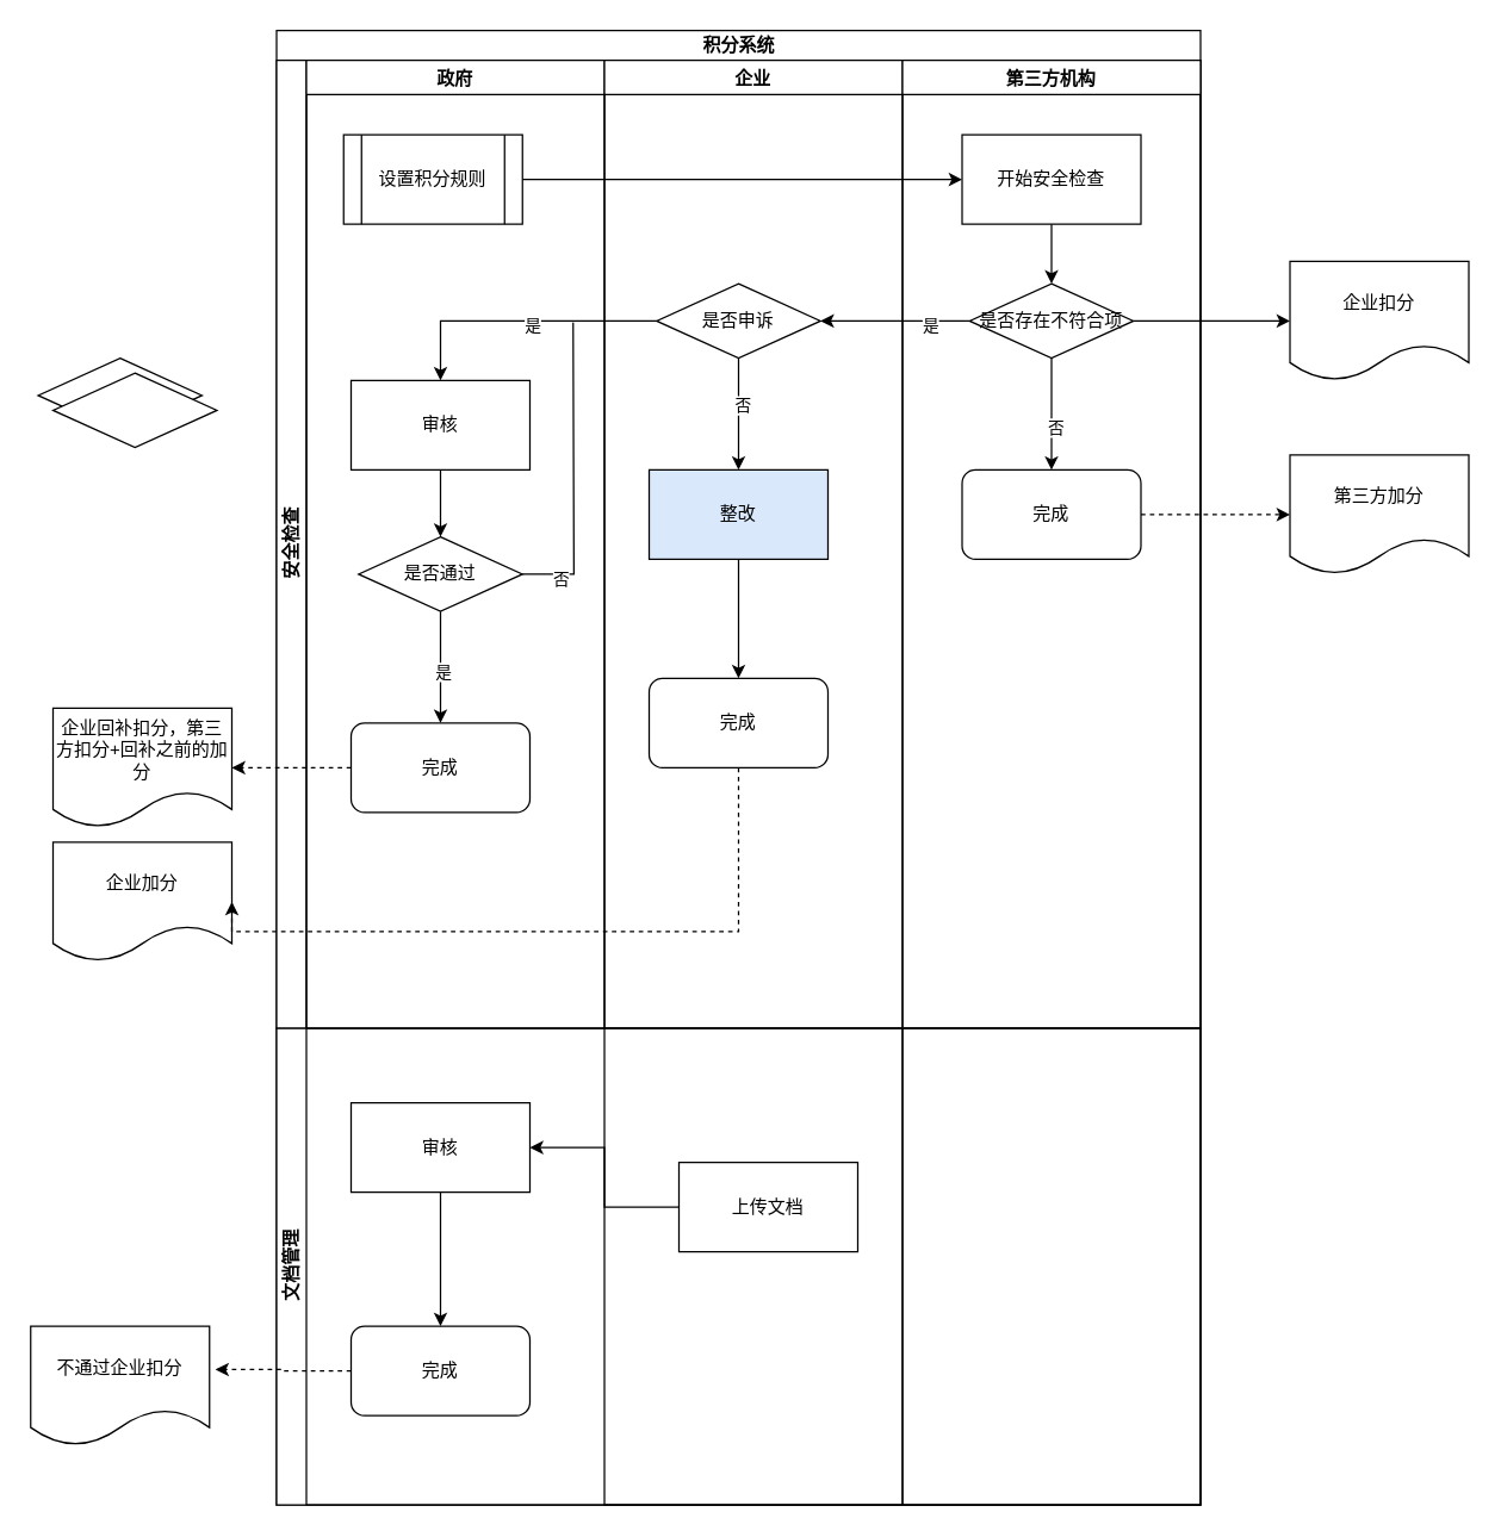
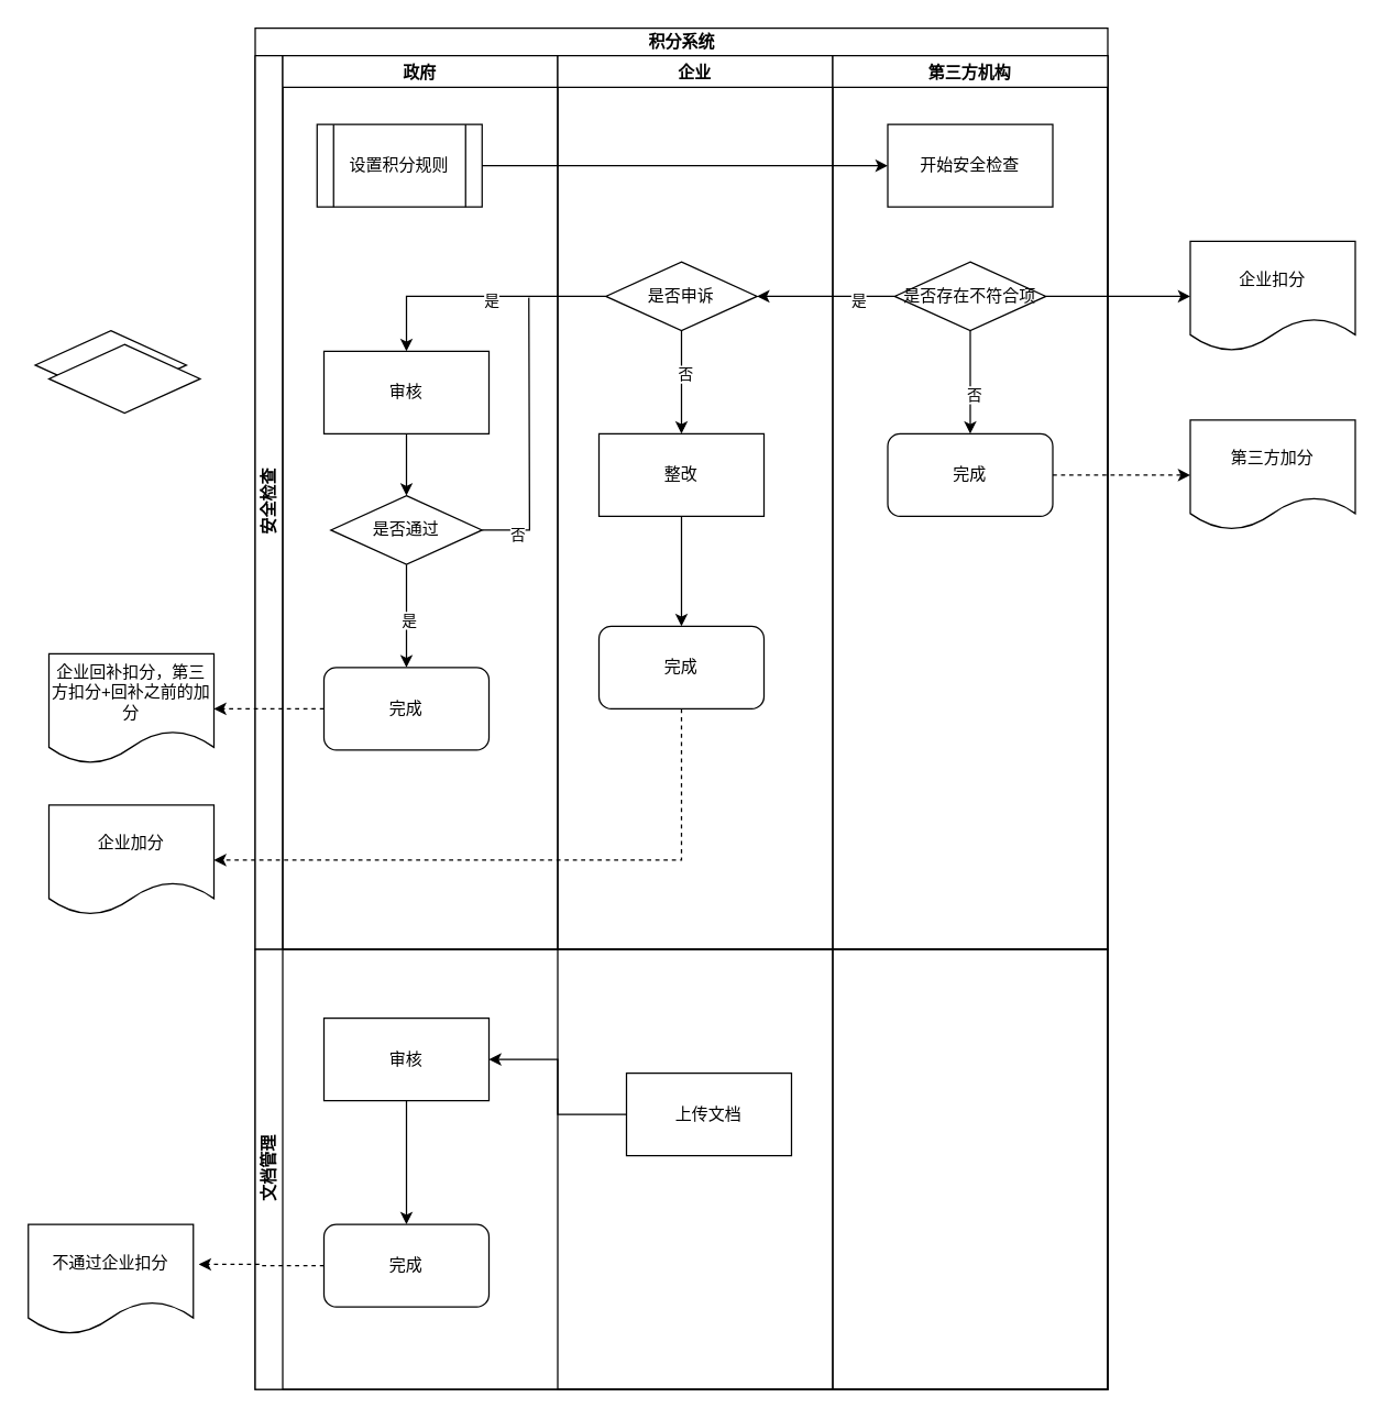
- <mxCell id="25" value="" style="edgeStyle=orthogonalEdgeStyle;rounded=0;orthogonalLoop=1;jettySize=auto;html=1;" parent="21" source="26" target="24" edge="1"><mxGeometry relative="1" as="geometry" /></mxCell>
- <mxCell id="16" value="整改" style="whiteSpace=wrap;html=1;fillColor=#dae8fc;" parent="14" vertex="1"><mxGeometry x="30" y="275" width="120" height="60" as="geometry" /></mxCell>
+ <mxCell id="16" value="整改" style="whiteSpace=wrap;html=1;" parent="14" vertex="1"><mxGeometry x="30" y="275" width="120" height="60" as="geometry" /></mxCell>
- <mxCell id="42" value="企业加分" style="shape=document;whiteSpace=wrap;html=1;boundedLbl=1;" parent="1" vertex="1"><mxGeometry x="35" y="565" width="120" height="80" as="geometry" /></mxCell>
+ <mxCell id="42" value="企业加分" style="shape=document;whiteSpace=wrap;html=1;boundedLbl=1;" parent="1" vertex="1"><mxGeometry x="35" y="585" width="120" height="80" as="geometry" /></mxCell>
